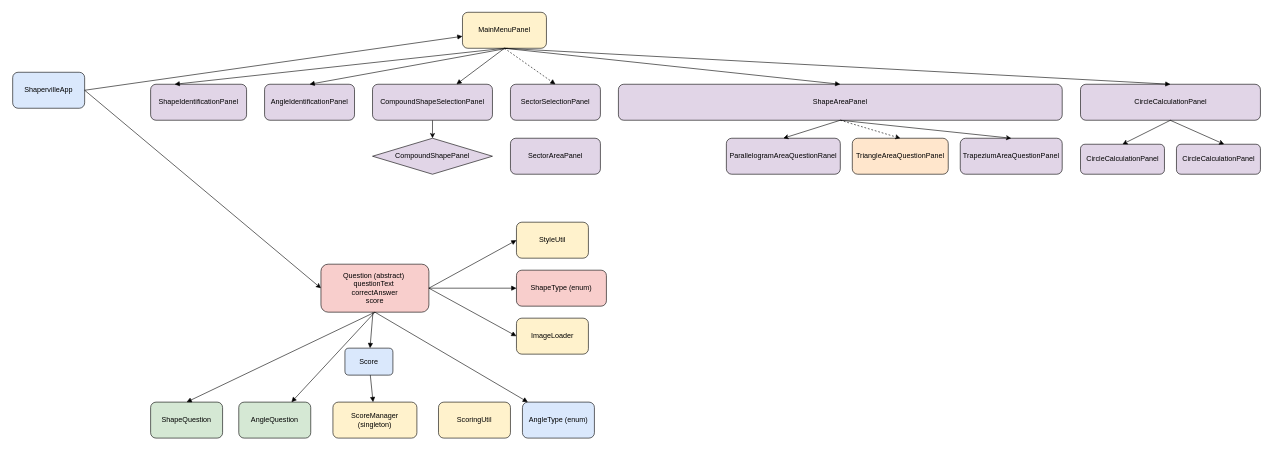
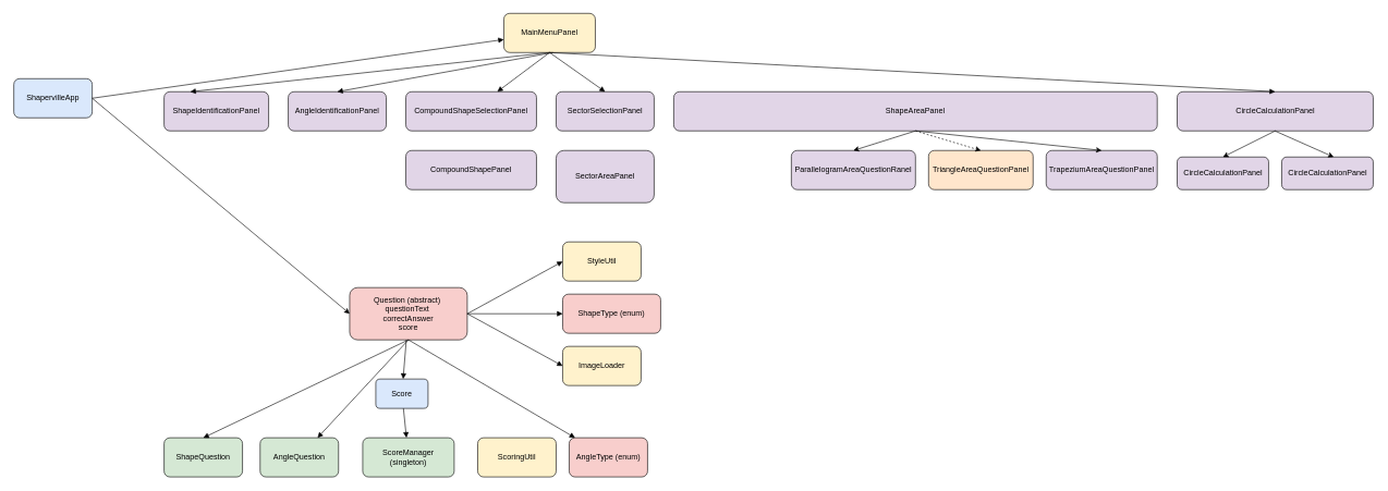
- <mxCell id="17" style="endArrow=block;html=1;exitX=0.5;exitY=1;exitDx=0;exitDy=0;entryX=0.5;entryY=0;entryDx=0;entryDy=0;dashed=1;" edge="1" parent="1" source="3" target="10"><mxGeometry relative="1" as="geometry"><mxPoint x="1087" y="140" as="targetPoint" /></mxGeometry></mxCell>
+ <mxCell id="17" style="endArrow=block;html=1;exitX=0.5;exitY=1;exitDx=0;exitDy=0;entryX=0.5;entryY=0;entryDx=0;entryDy=0;" edge="1" parent="1" source="3" target="10"><mxGeometry relative="1" as="geometry"><mxPoint x="1087" y="140" as="targetPoint" /></mxGeometry></mxCell>
- <mxCell id="14" style="endArrow=block;html=1;exitX=0.5;exitY=1;exitDx=0;exitDy=0;entryX=0.5;entryY=0;entryDx=0;entryDy=0;" edge="1" parent="1" source="3" target="6"><mxGeometry relative="1" as="geometry" /></mxCell>
- <mxCell id="8" style="edgeStyle=orthogonalEdgeStyle;rounded=0;orthogonalLoop=1;jettySize=auto;html=1;exitX=0.5;exitY=1;exitDx=0;exitDy=0;entryX=0.5;entryY=0;entryDx=0;entryDy=0;" edge="1" parent="1" source="9" target="36"><mxGeometry relative="1" as="geometry" /></mxCell>
- <mxCell id="36" value="CompoundShape&lt;span style=&quot;background-color: transparent; color: light-dark(rgb(0, 0, 0), rgb(255, 255, 255));&quot;&gt;Panel&lt;/span&gt;" style="rhombus;whiteSpace=wrap;html=1;fillColor=#E1D5E7;" vertex="1" parent="1"><mxGeometry x="620" y="230" width="200" height="60" as="geometry" /></mxCell>
+ <mxCell id="36" value="CompoundShape&lt;span style=&quot;background-color: transparent; color: light-dark(rgb(0, 0, 0), rgb(255, 255, 255));&quot;&gt;Panel&lt;/span&gt;" style="rounded=1;whiteSpace=wrap;html=1;fillColor=#E1D5E7;" vertex="1" parent="1"><mxGeometry x="620" y="230" width="200" height="60" as="geometry" /></mxCell>
- <mxCell id="37" value="&lt;div&gt;SectorAreaPanel&lt;/div&gt;" style="rounded=1;whiteSpace=wrap;html=1;fillColor=#E1D5E7;" vertex="1" parent="1"><mxGeometry x="850" y="230" width="150" height="60" as="geometry" /></mxCell>
+ <mxCell id="37" value="&lt;div&gt;SectorAreaPanel&lt;/div&gt;" style="rounded=1;whiteSpace=wrap;html=1;fillColor=#E1D5E7;" vertex="1" parent="1"><mxGeometry x="850" y="230" width="150" height="80" as="geometry" /></mxCell>
- <mxCell id="22" value="ScoreManager (singleton)" style="rounded=1;whiteSpace=wrap;html=1;fillColor=#FFF2CC;" vertex="1" parent="1"><mxGeometry x="554" y="670" width="140" height="60" as="geometry" /></mxCell>
+ <mxCell id="22" value="ScoreManager (singleton)" style="rounded=1;whiteSpace=wrap;html=1;fillColor=#d5e8d4;" vertex="1" parent="1"><mxGeometry x="554" y="670" width="140" height="60" as="geometry" /></mxCell>
- <mxCell id="27" value="AngleType (enum)" style="rounded=1;whiteSpace=wrap;html=1;fillColor=#dae8fc;" vertex="1" parent="1"><mxGeometry x="870" y="670" width="120" height="60" as="geometry" /></mxCell>
+ <mxCell id="27" value="AngleType (enum)" style="rounded=1;whiteSpace=wrap;html=1;fillColor=#F8CECC;" vertex="1" parent="1"><mxGeometry x="870" y="670" width="120" height="60" as="geometry" /></mxCell>
